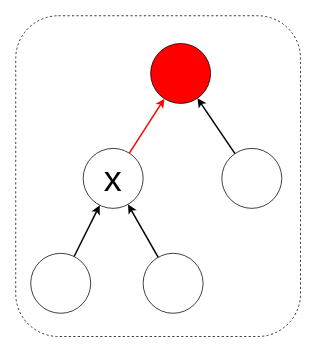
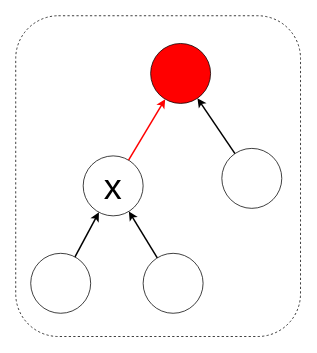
- <mxCell id="4" value="&lt;font style=&quot;font-size: 48px&quot;&gt;x&lt;/font&gt;" style="ellipse;whiteSpace=wrap;html=1;aspect=fixed;" vertex="1" parent="1"><mxGeometry x="110" y="197.5" width="80" height="80" as="geometry" /></mxCell>
+ <mxCell id="4" value="&lt;font style=&quot;font-size: 48px&quot;&gt;x&lt;/font&gt;" style="ellipse;whiteSpace=wrap;html=1;aspect=fixed;" vertex="1" parent="1"><mxGeometry x="110" y="207.5" width="80" height="80" as="geometry" /></mxCell>
